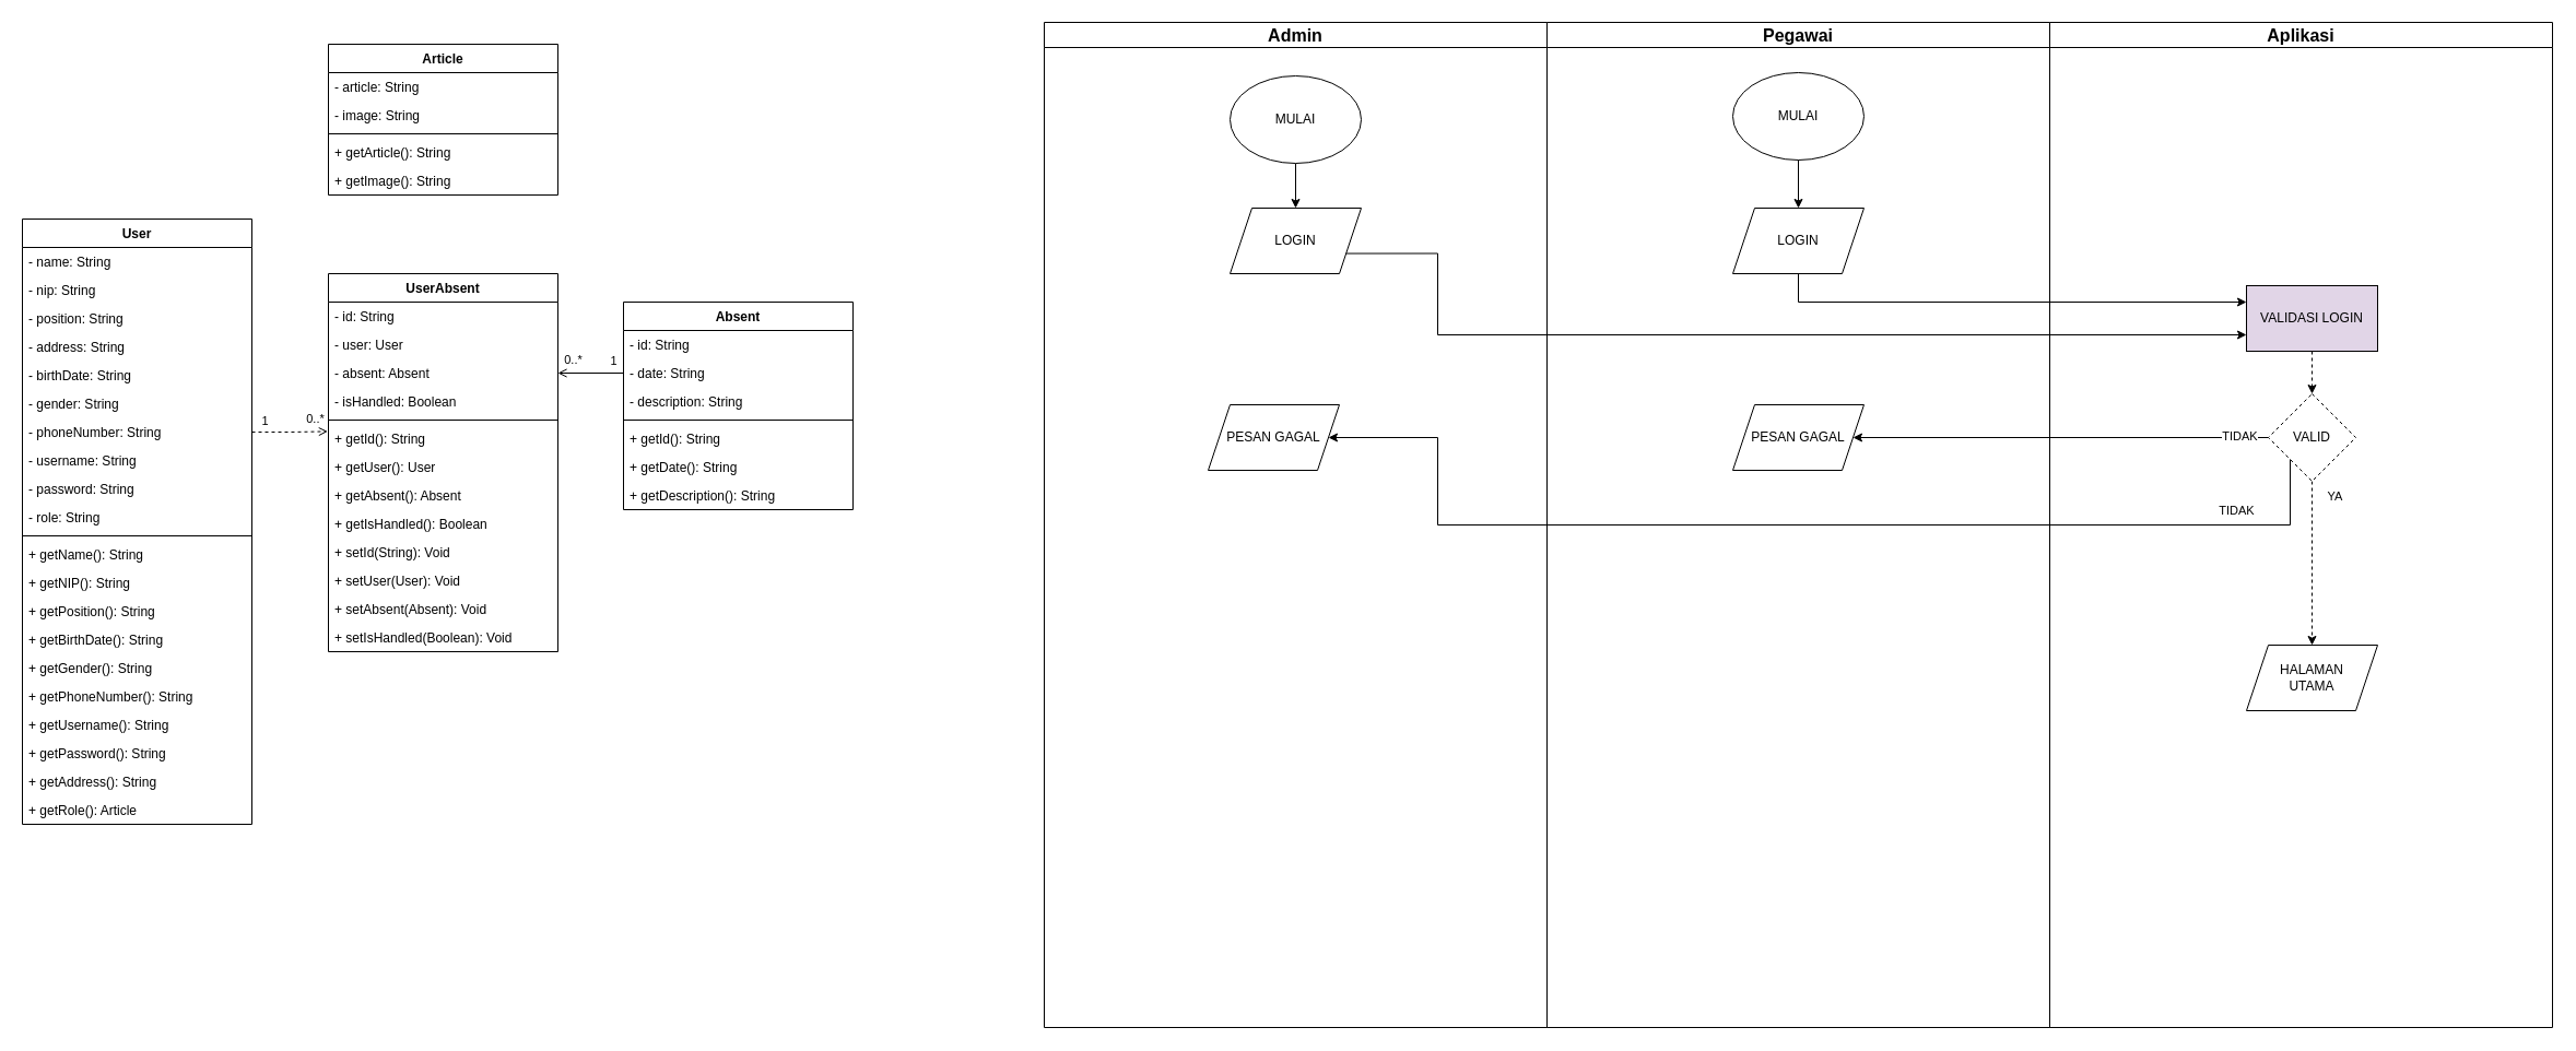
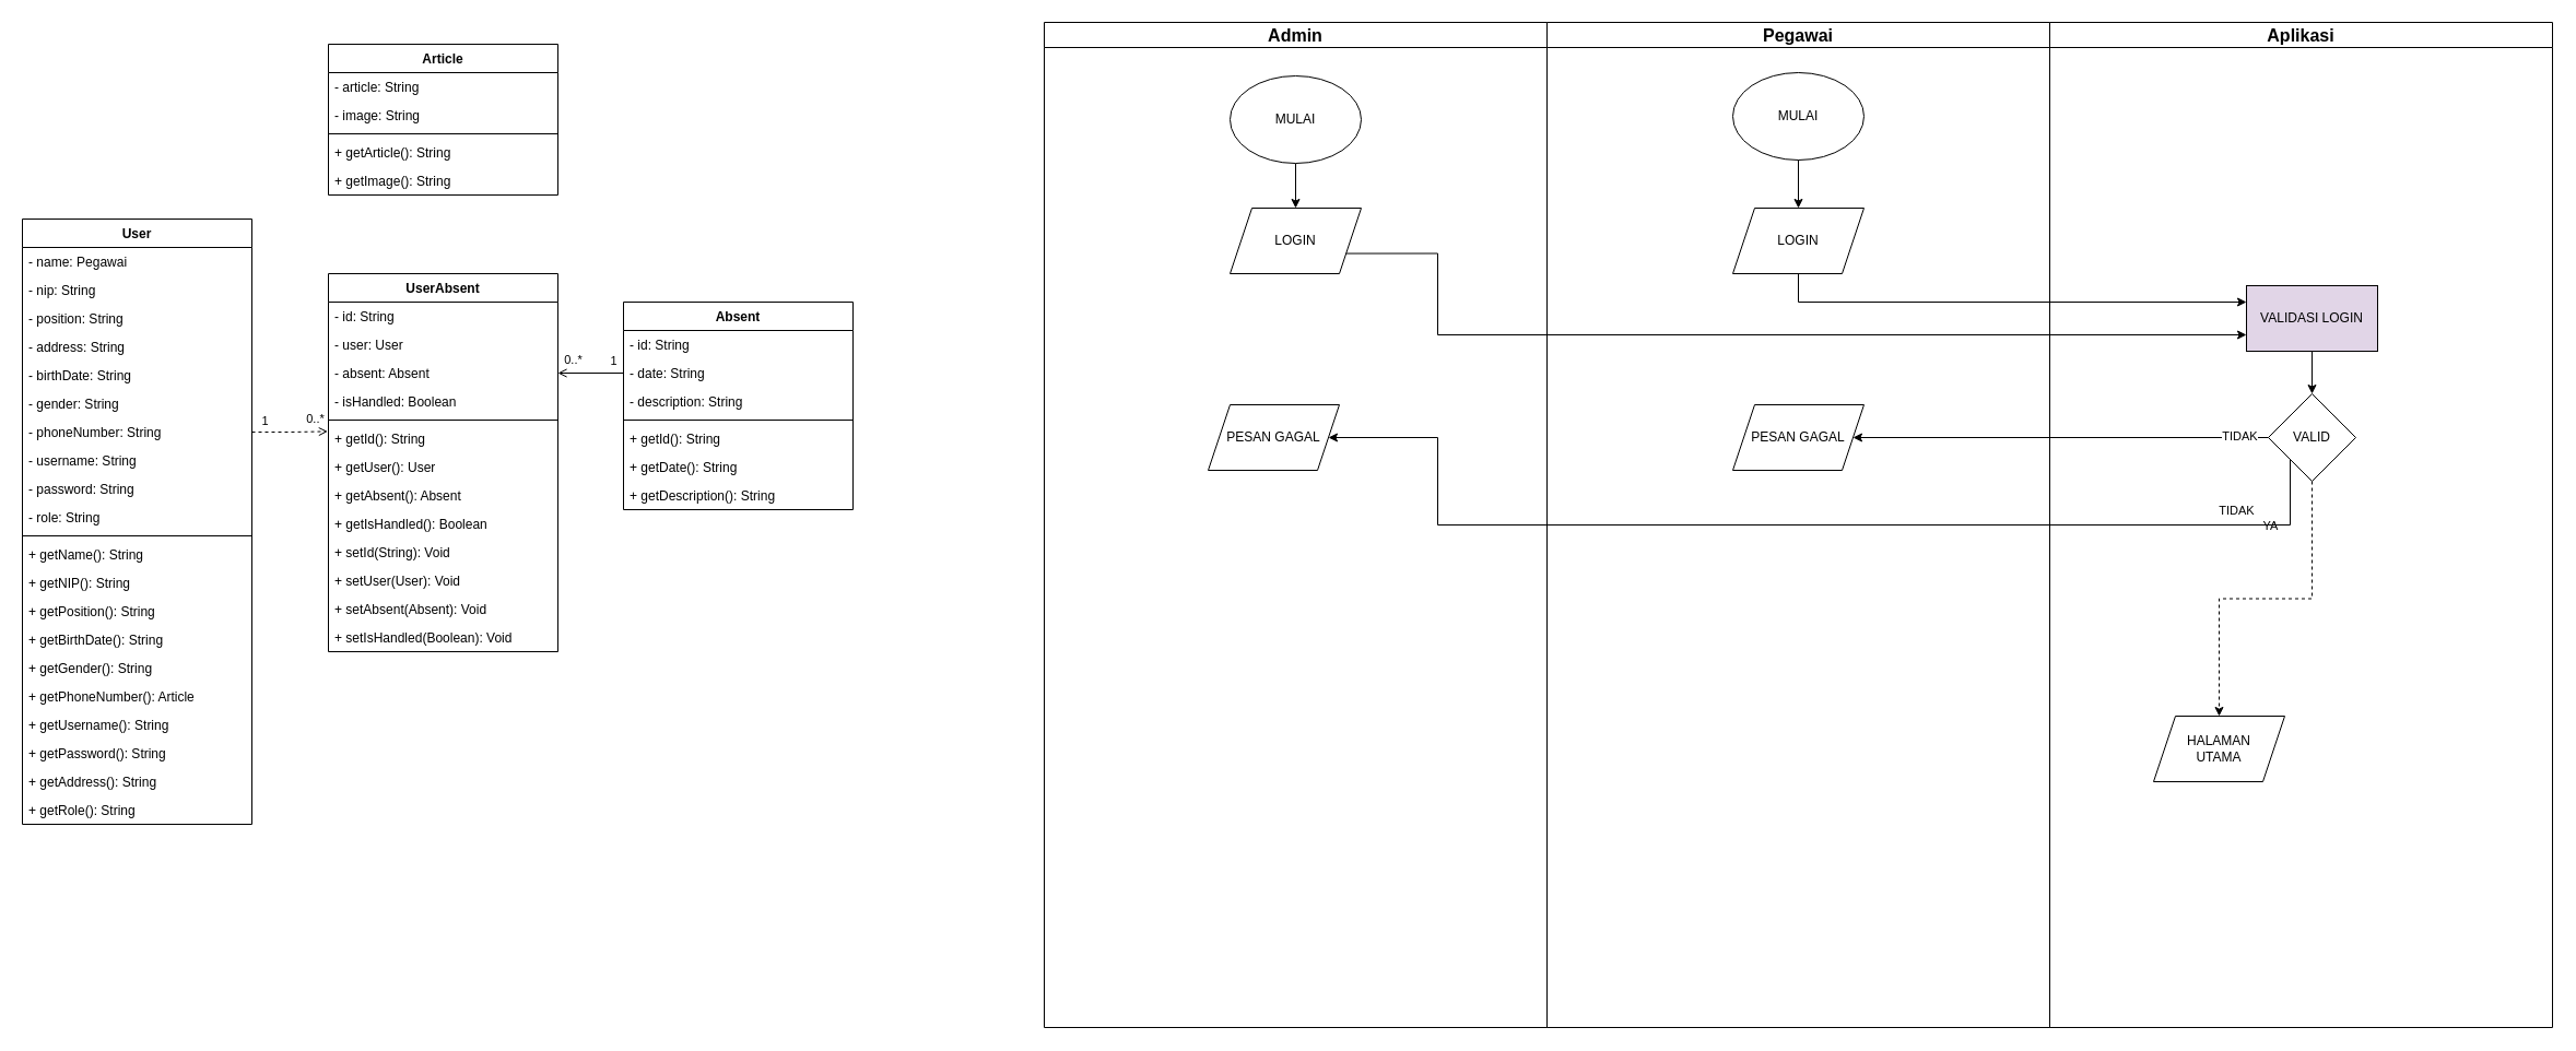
- <mxCell id="19" value="-&amp;nbsp;name&lt;span style=&quot;background-color: initial;&quot;&gt;: String&lt;/span&gt;" style="text;strokeColor=none;fillColor=none;align=left;verticalAlign=top;spacingLeft=4;spacingRight=4;overflow=hidden;rotatable=0;points=[[0,0.5],[1,0.5]];portConstraint=eastwest;whiteSpace=wrap;html=1;" vertex="1" parent="18"><mxGeometry y="26" width="210" height="26" as="geometry" /></mxCell>
+ <mxCell id="19" value="-&amp;nbsp;name&lt;span style=&quot;background-color: initial;&quot;&gt;: Pegawai&lt;/span&gt;" style="text;strokeColor=none;fillColor=none;align=left;verticalAlign=top;spacingLeft=4;spacingRight=4;overflow=hidden;rotatable=0;points=[[0,0.5],[1,0.5]];portConstraint=eastwest;whiteSpace=wrap;html=1;" vertex="1" parent="18"><mxGeometry y="26" width="210" height="26" as="geometry" /></mxCell>
- <mxCell id="11" style="edgeStyle=orthogonalEdgeStyle;rounded=0;orthogonalLoop=1;jettySize=auto;html=1;exitX=0.5;exitY=1;exitDx=0;exitDy=0;entryX=0.5;entryY=0;entryDx=0;entryDy=0;dashed=1;" edge="1" parent="10" source="12" target="15"><mxGeometry relative="1" as="geometry" /></mxCell>
+ <mxCell id="11" style="edgeStyle=orthogonalEdgeStyle;rounded=0;orthogonalLoop=1;jettySize=auto;html=1;exitX=0.5;exitY=1;exitDx=0;exitDy=0;entryX=0.5;entryY=0;entryDx=0;entryDy=0;" edge="1" parent="10" source="12" target="15"><mxGeometry relative="1" as="geometry" /></mxCell>
- <mxCell id="15" value="VALID" style="rhombus;whiteSpace=wrap;html=1;dashed=1;" vertex="1" parent="10"><mxGeometry x="200" y="340" width="80" height="80" as="geometry" /></mxCell>
+ <mxCell id="15" value="VALID" style="rhombus;whiteSpace=wrap;html=1;" vertex="1" parent="10"><mxGeometry x="200" y="340" width="80" height="80" as="geometry" /></mxCell>
- <mxCell id="16" value="HALAMAN &lt;br&gt;UTAMA" style="shape=parallelogram;perimeter=parallelogramPerimeter;whiteSpace=wrap;html=1;fixedSize=1;" vertex="1" parent="10"><mxGeometry x="180" y="570" width="120" height="60" as="geometry" /></mxCell>
+ <mxCell id="16" value="HALAMAN &lt;br&gt;UTAMA" style="shape=parallelogram;perimeter=parallelogramPerimeter;whiteSpace=wrap;html=1;fixedSize=1;" vertex="1" parent="10"><mxGeometry x="95" y="635" width="120" height="60" as="geometry" /></mxCell>
- <mxCell id="35" value="+ getPhoneNumber(): String" style="text;strokeColor=none;fillColor=none;align=left;verticalAlign=top;spacingLeft=4;spacingRight=4;overflow=hidden;rotatable=0;points=[[0,0.5],[1,0.5]];portConstraint=eastwest;whiteSpace=wrap;html=1;" vertex="1" parent="18"><mxGeometry y="424" width="210" height="26" as="geometry" /></mxCell>
+ <mxCell id="35" value="+ getPhoneNumber(): Article" style="text;strokeColor=none;fillColor=none;align=left;verticalAlign=top;spacingLeft=4;spacingRight=4;overflow=hidden;rotatable=0;points=[[0,0.5],[1,0.5]];portConstraint=eastwest;whiteSpace=wrap;html=1;" vertex="1" parent="18"><mxGeometry y="424" width="210" height="26" as="geometry" /></mxCell>
- <mxCell id="39" value="+ getRole(): Article" style="text;strokeColor=none;fillColor=none;align=left;verticalAlign=top;spacingLeft=4;spacingRight=4;overflow=hidden;rotatable=0;points=[[0,0.5],[1,0.5]];portConstraint=eastwest;whiteSpace=wrap;html=1;" vertex="1" parent="18"><mxGeometry y="528" width="210" height="26" as="geometry" /></mxCell>
+ <mxCell id="39" value="+ getRole(): String" style="text;strokeColor=none;fillColor=none;align=left;verticalAlign=top;spacingLeft=4;spacingRight=4;overflow=hidden;rotatable=0;points=[[0,0.5],[1,0.5]];portConstraint=eastwest;whiteSpace=wrap;html=1;" vertex="1" parent="18"><mxGeometry y="528" width="210" height="26" as="geometry" /></mxCell>
